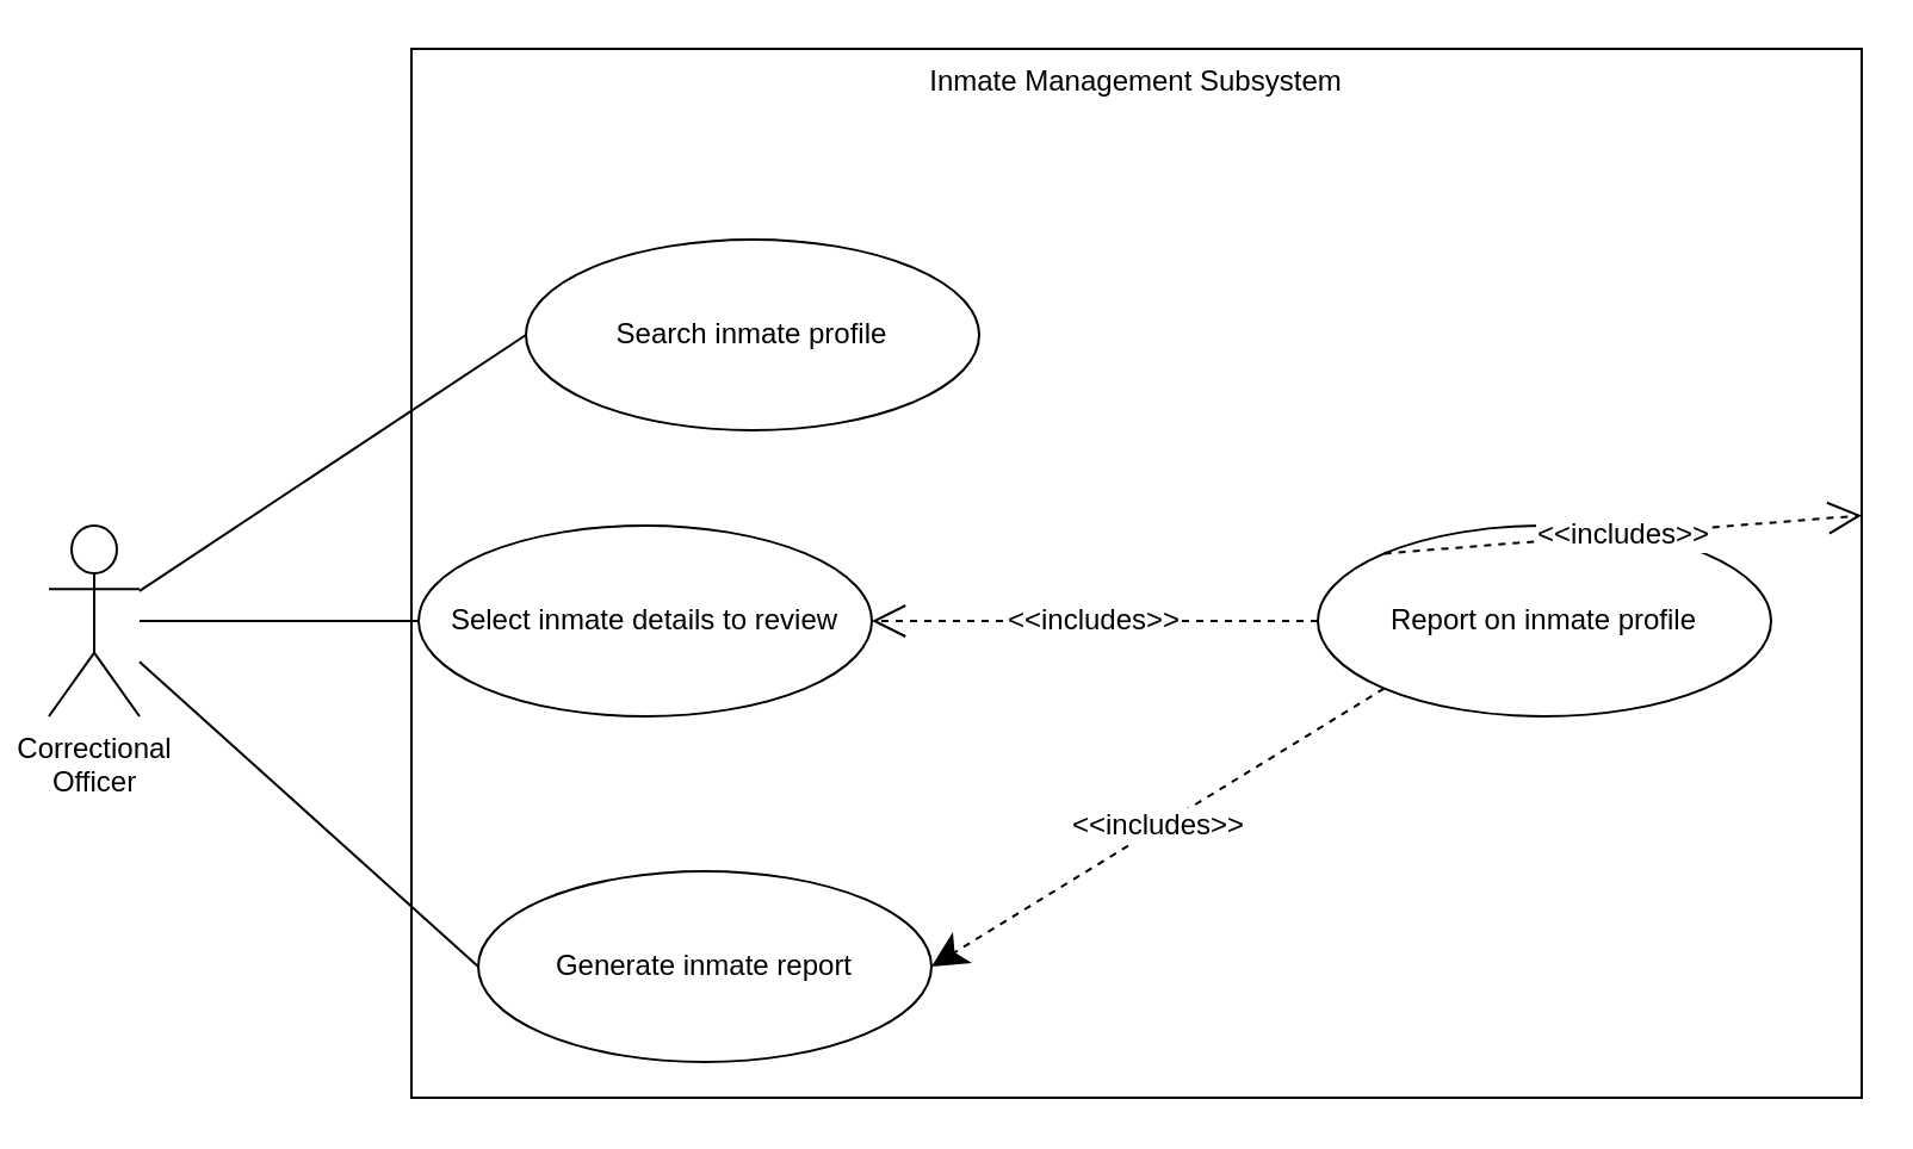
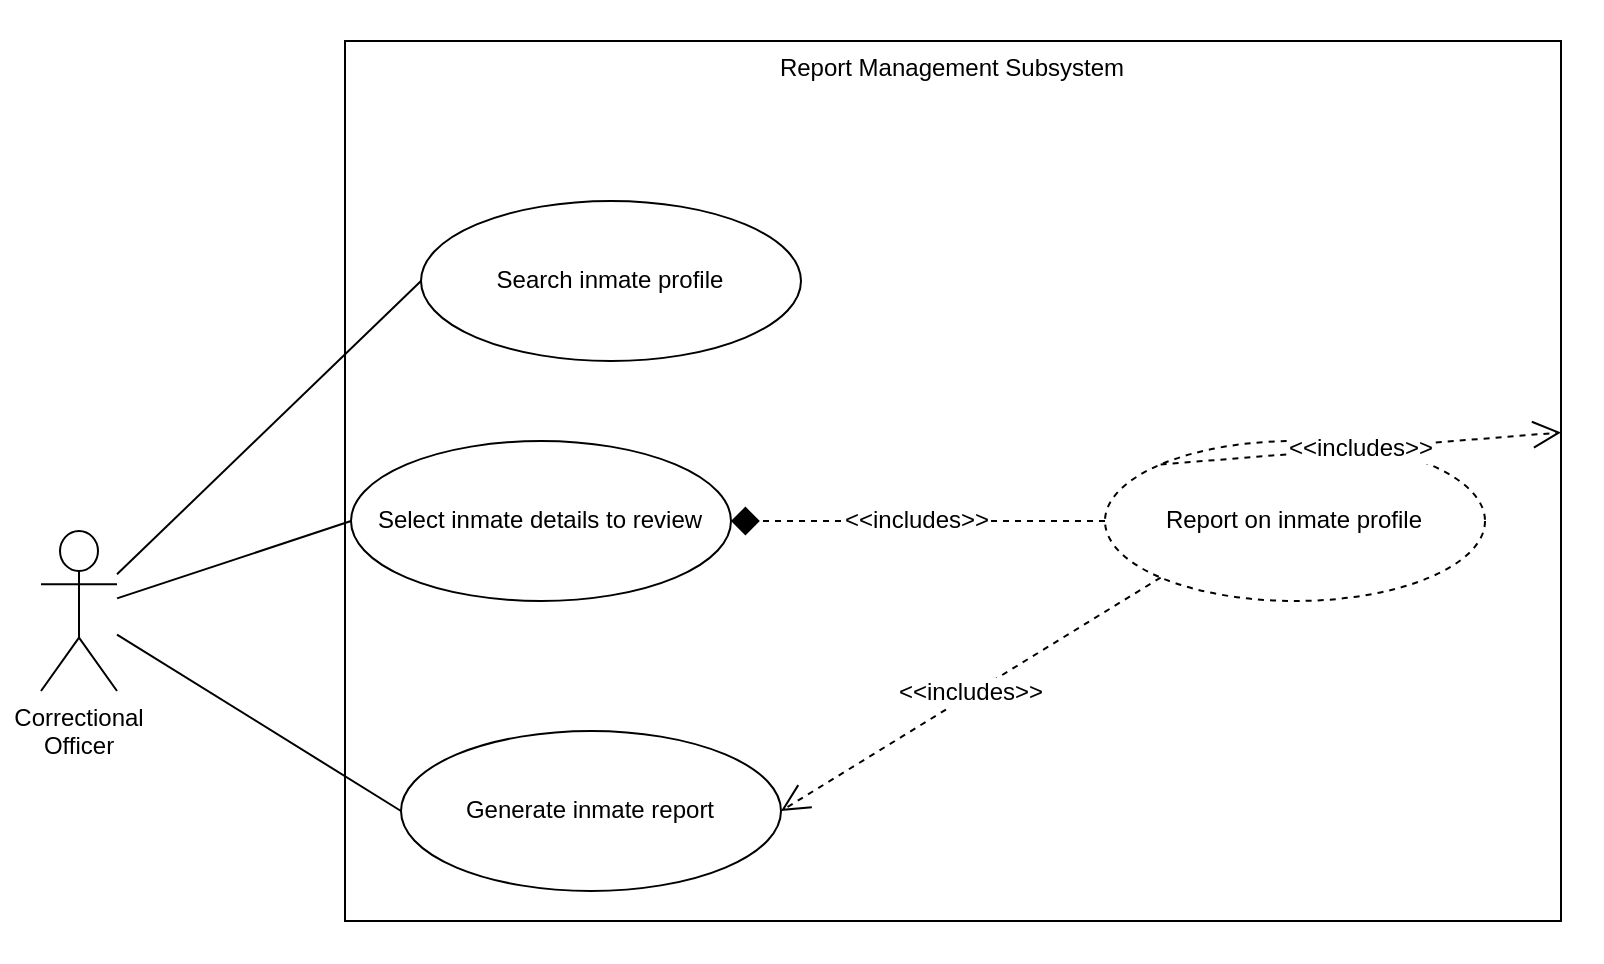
- <mxCell id="2" value="&lt;font style=&quot;font-size: 12px;&quot;&gt;Inmate Management Subsystem&lt;br style=&quot;font-size: 12px;&quot;&gt;&lt;/font&gt;" style="rounded=0;whiteSpace=wrap;html=1;align=center;verticalAlign=top;fillColor=none;fontSize=12;" vertex="1" parent="1"><mxGeometry x="172" y="20" width="608" height="440" as="geometry" /></mxCell>
+ <mxCell id="2" value="&lt;font style=&quot;font-size: 12px;&quot;&gt;Report Management Subsystem&lt;br style=&quot;font-size: 12px;&quot;&gt;&lt;/font&gt;" style="rounded=0;whiteSpace=wrap;html=1;align=center;verticalAlign=top;fillColor=none;fontSize=12;" vertex="1" parent="1"><mxGeometry x="172" y="20" width="608" height="440" as="geometry" /></mxCell>
- <mxCell id="4" value="Search inmate profile" style="ellipse;whiteSpace=wrap;html=1;fontSize=12;fillColor=none;strokeColor=default;" parent="1" vertex="1"><mxGeometry x="220" y="100" width="190" height="80" as="geometry" /></mxCell>
+ <mxCell id="4" value="Search inmate profile" style="ellipse;whiteSpace=wrap;html=1;fontSize=12;fillColor=none;strokeColor=default;" parent="1" vertex="1"><mxGeometry x="210" y="100" width="190" height="80" as="geometry" /></mxCell>
- <mxCell id="3" value="&lt;font style=&quot;font-size: 12px;&quot;&gt;Correctional&lt;br style=&quot;font-size: 12px;&quot;&gt;Officer&lt;/font&gt;" style="shape=umlActor;verticalLabelPosition=bottom;verticalAlign=top;html=1;outlineConnect=0;fillColor=none;fontSize=12;" parent="1" vertex="1"><mxGeometry x="20" y="220" width="38" height="80" as="geometry" /></mxCell>
+ <mxCell id="3" value="&lt;font style=&quot;font-size: 12px;&quot;&gt;Correctional&lt;br style=&quot;font-size: 12px;&quot;&gt;Officer&lt;/font&gt;" style="shape=umlActor;verticalLabelPosition=bottom;verticalAlign=top;html=1;outlineConnect=0;fillColor=none;fontSize=12;" parent="1" vertex="1"><mxGeometry x="20" y="265" width="38" height="80" as="geometry" /></mxCell>
- <mxCell id="9" value="&amp;lt;&amp;lt;includes&amp;gt;&amp;gt;" style="endArrow=open;endSize=12;dashed=1;html=1;rounded=0;exitX=0;exitY=0.5;exitDx=0;exitDy=0;entryX=1;entryY=0.5;entryDx=0;entryDy=0;fontSize=12;" edge="1" parent="1" source="7" target="5"><mxGeometry width="160" relative="1" as="geometry"><mxPoint x="685" y="500" as="sourcePoint" /><mxPoint x="476" y="690" as="targetPoint" /></mxGeometry></mxCell>
+ <mxCell id="9" value="&amp;lt;&amp;lt;includes&amp;gt;&amp;gt;" style="endArrow=diamond;endSize=12;dashed=1;html=1;rounded=0;exitX=0;exitY=0.5;exitDx=0;exitDy=0;entryX=1;entryY=0.5;entryDx=0;entryDy=0;fontSize=12;" edge="1" parent="1" source="7" target="5"><mxGeometry width="160" relative="1" as="geometry"><mxPoint x="685" y="500" as="sourcePoint" /><mxPoint x="476" y="690" as="targetPoint" /></mxGeometry></mxCell>
- <mxCell id="7" value="Report on inmate profile" style="ellipse;whiteSpace=wrap;html=1;fontSize=12;fillColor=none;" vertex="1" parent="1"><mxGeometry x="552" y="220" width="190" height="80" as="geometry" /></mxCell>
+ <mxCell id="7" value="Report on inmate profile" style="ellipse;whiteSpace=wrap;html=1;fontSize=12;fillColor=none;dashed=1;" vertex="1" parent="1"><mxGeometry x="552" y="220" width="190" height="80" as="geometry" /></mxCell>
- <mxCell id="8" value="&amp;lt;&amp;lt;includes&amp;gt;&amp;gt;" style="endArrow=classic;endSize=12;dashed=1;html=1;rounded=0;exitX=0;exitY=1;exitDx=0;exitDy=0;entryX=1;entryY=0.5;entryDx=0;entryDy=0;fontSize=12;" edge="1" parent="1" source="7" target="6"><mxGeometry width="160" relative="1" as="geometry"><mxPoint x="666" y="480" as="sourcePoint" /><mxPoint x="457" y="670" as="targetPoint" /></mxGeometry></mxCell>
+ <mxCell id="8" value="&amp;lt;&amp;lt;includes&amp;gt;&amp;gt;" style="endArrow=open;endSize=12;dashed=1;html=1;rounded=0;exitX=0;exitY=1;exitDx=0;exitDy=0;entryX=1;entryY=0.5;entryDx=0;entryDy=0;fontSize=12;" edge="1" parent="1" source="7" target="6"><mxGeometry width="160" relative="1" as="geometry"><mxPoint x="666" y="480" as="sourcePoint" /><mxPoint x="457" y="670" as="targetPoint" /></mxGeometry></mxCell>
